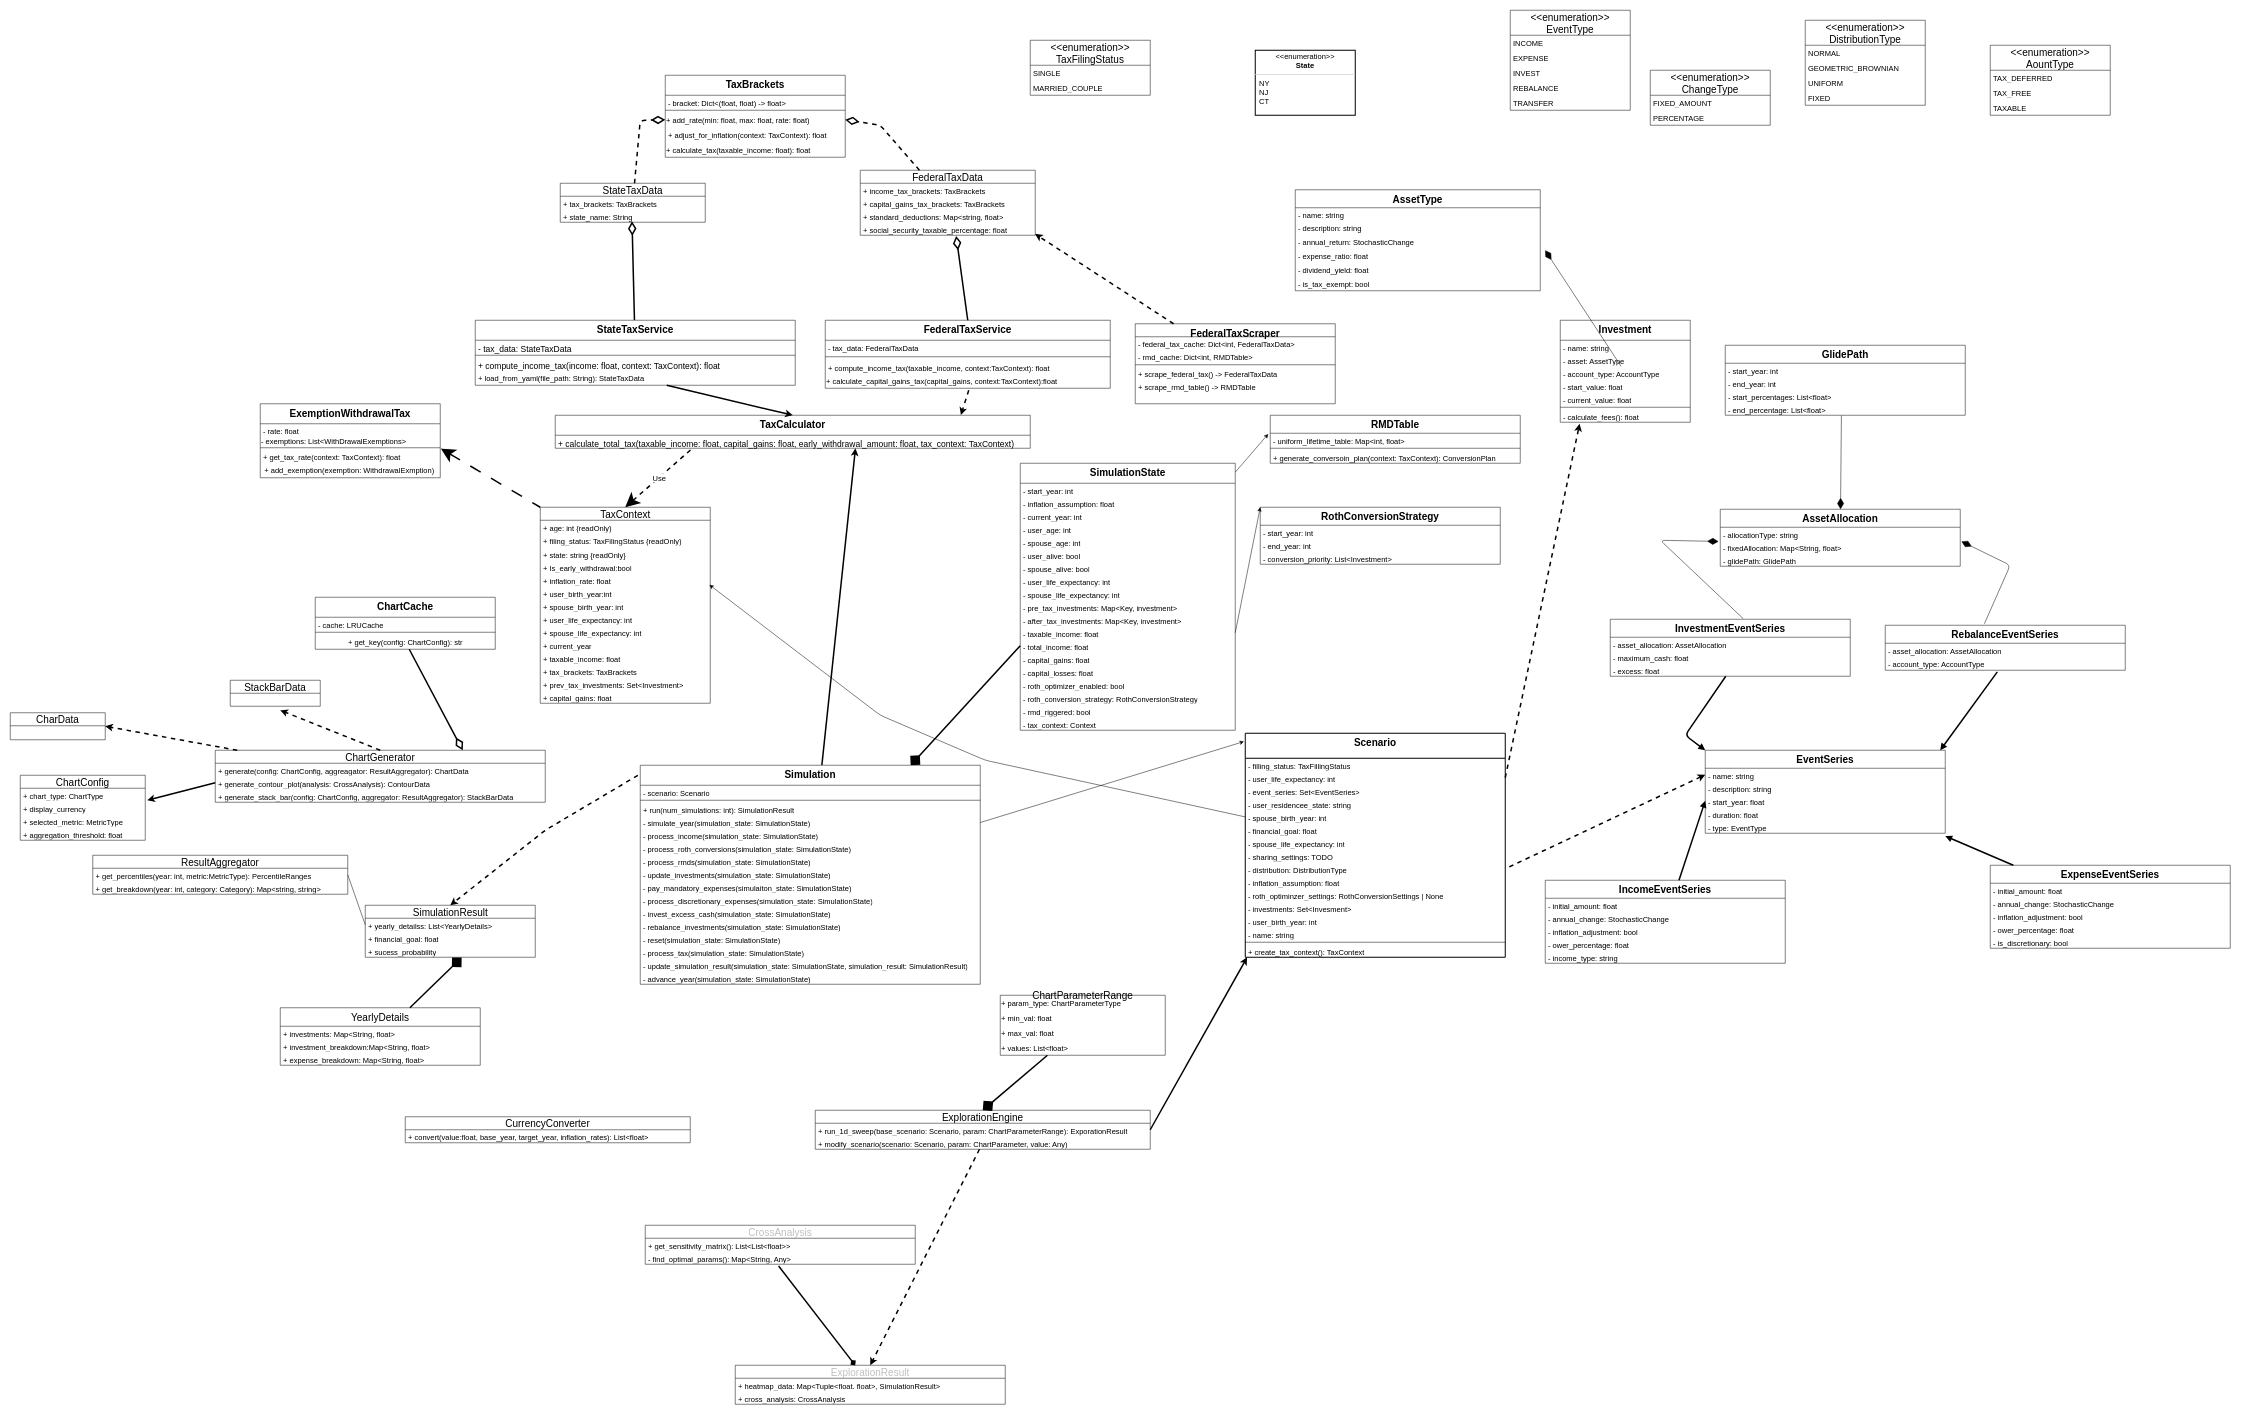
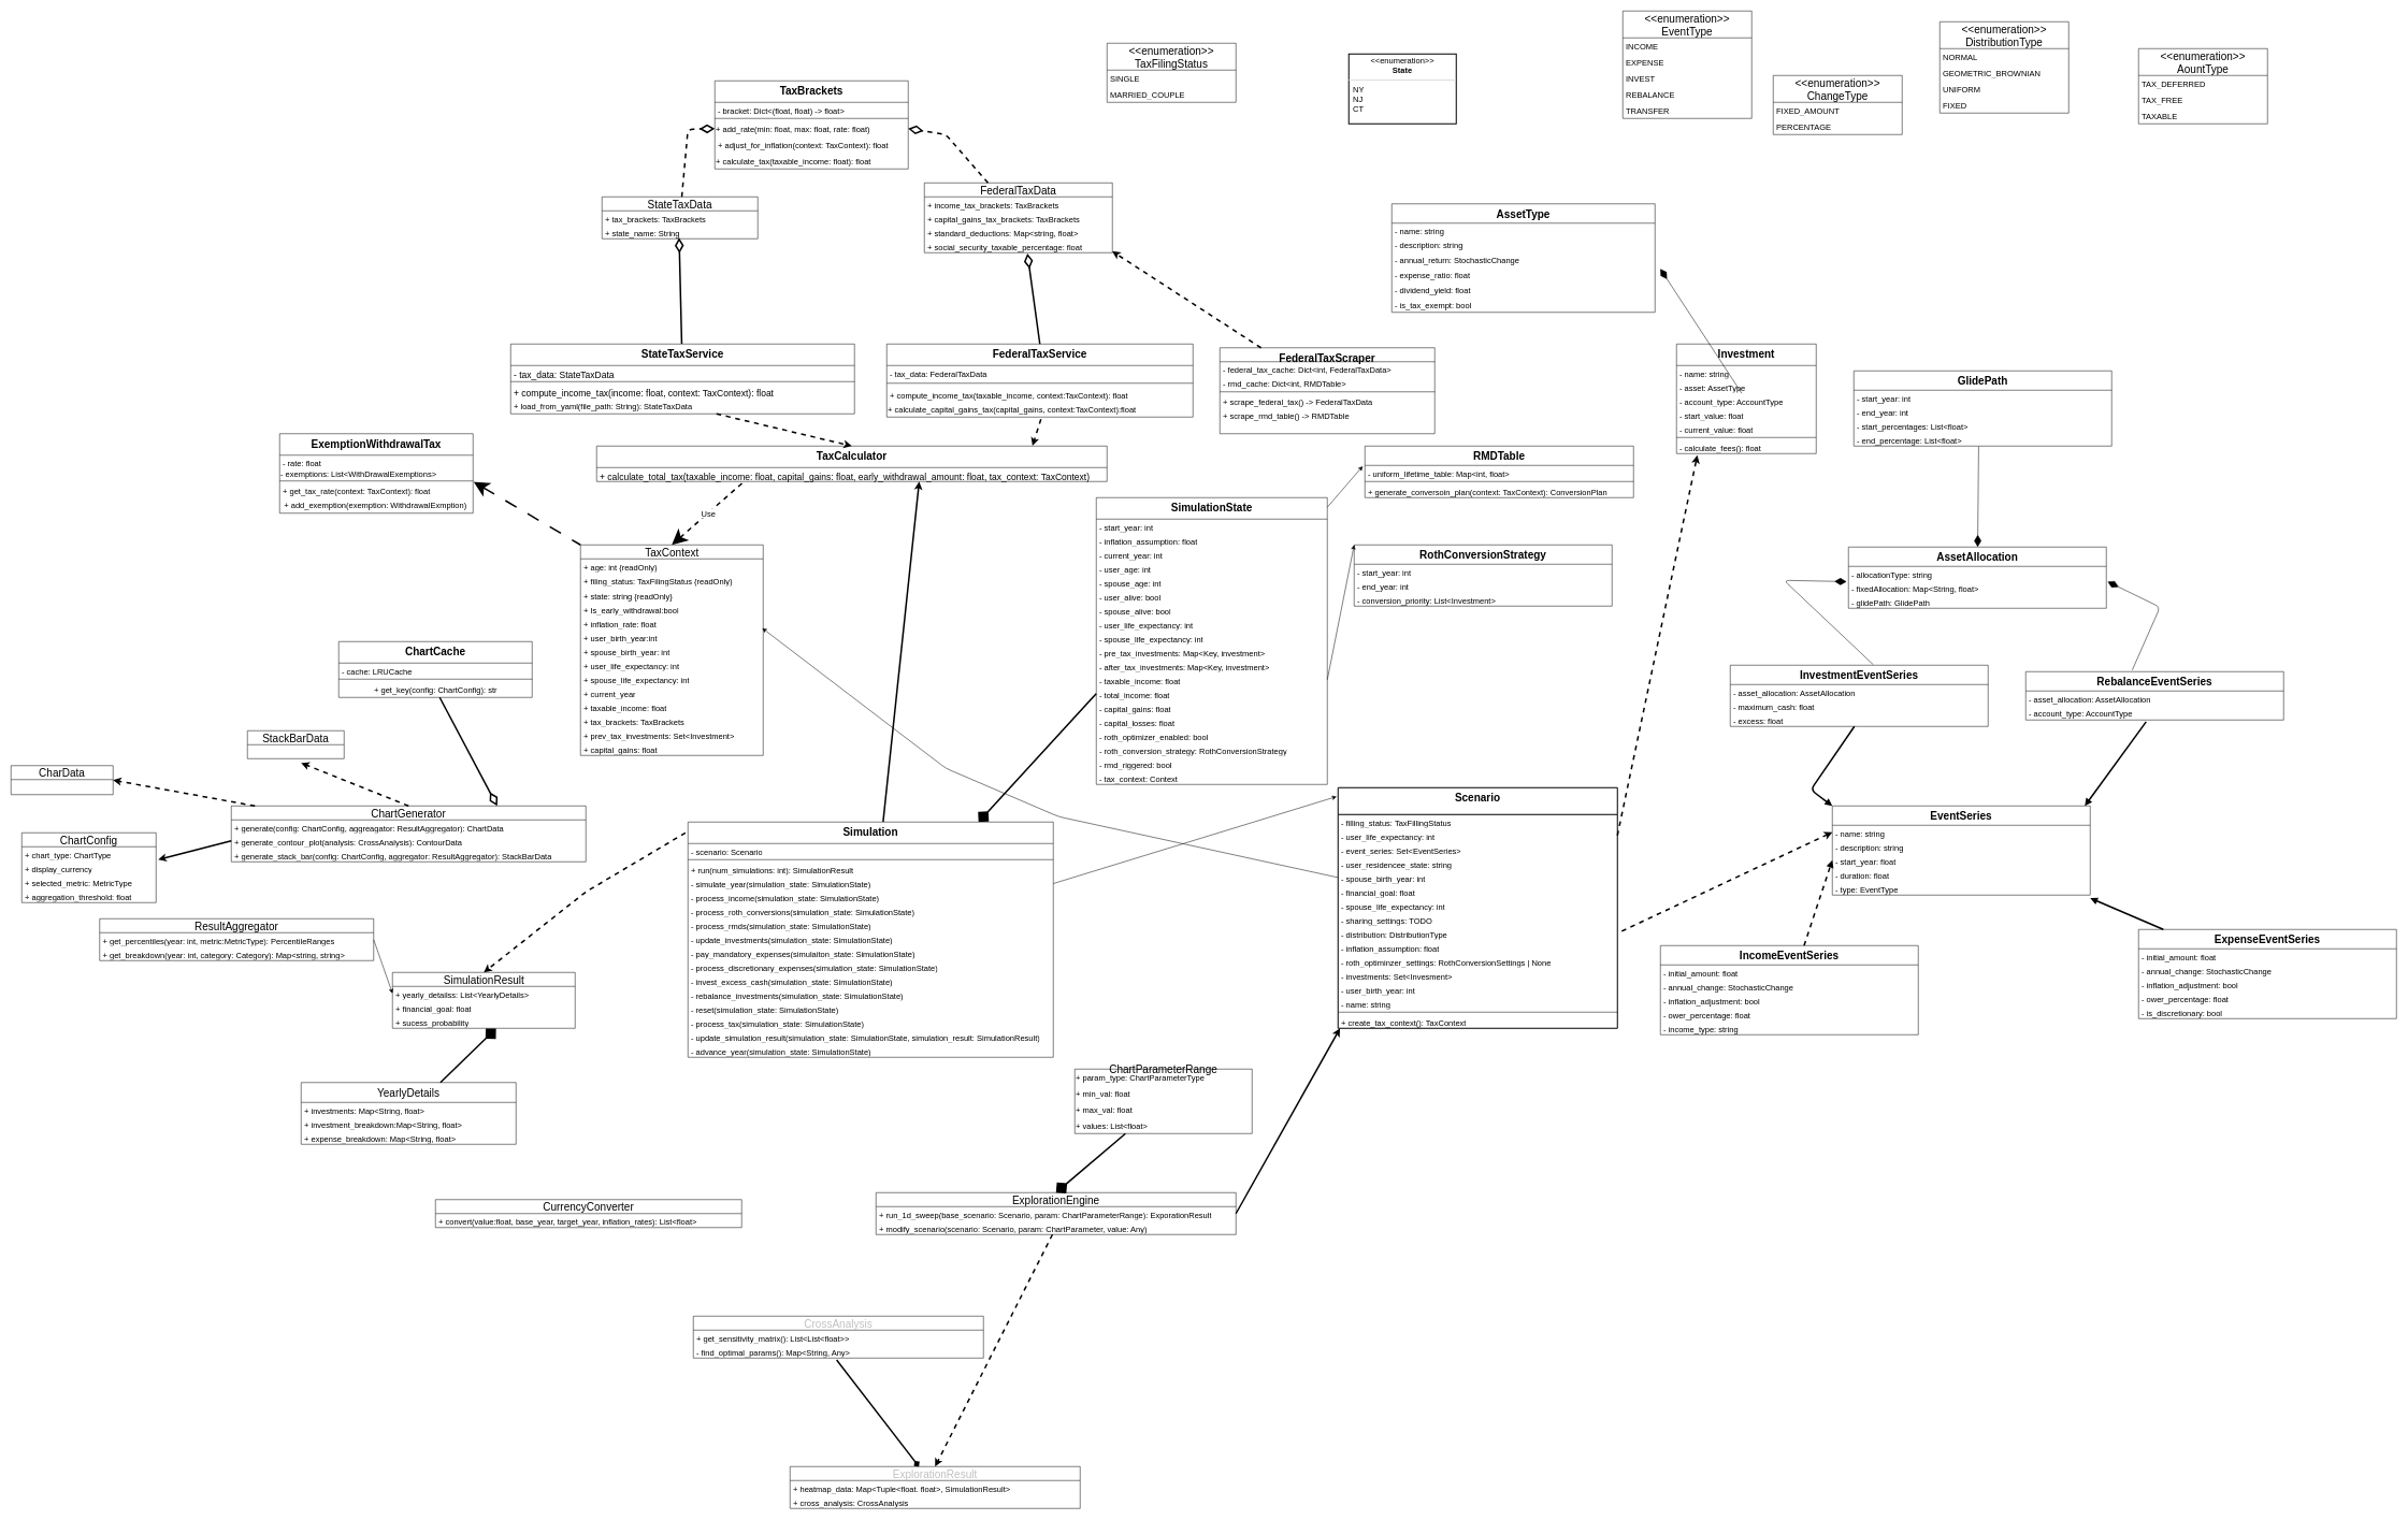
- <mxCell id="244" style="edgeStyle=none;html=1;entryX=0.5;entryY=0;entryDx=0;entryDy=0;dashed=0;strokeWidth=3;" edge="1" parent="1" source="60" target="240"><mxGeometry relative="1" as="geometry" /></mxCell>
+ <mxCell id="244" style="edgeStyle=none;html=1;entryX=0.5;entryY=0;entryDx=0;entryDy=0;dashed=1;strokeWidth=3;" edge="1" parent="1" source="60" target="240"><mxGeometry relative="1" as="geometry" /></mxCell>
- <mxCell id="149" style="edgeStyle=none;html=1;entryX=0;entryY=0.5;entryDx=0;entryDy=0;endArrow=block;endFill=1;strokeWidth=3;" parent="1" source="130" target="146" edge="1"><mxGeometry relative="1" as="geometry" /></mxCell>
+ <mxCell id="149" style="edgeStyle=none;html=1;entryX=0;entryY=0.5;entryDx=0;entryDy=0;endArrow=block;endFill=1;strokeWidth=3;dashed=1;" parent="1" source="130" target="146" edge="1"><mxGeometry relative="1" as="geometry" /></mxCell>
- <mxCell id="199" style="edgeStyle=none;html=1;exitX=1;exitY=0.5;exitDx=0;exitDy=0;entryX=0;entryY=0.5;entryDx=0;entryDy=0;endArrow=none;" parent="1" source="197" target="83" edge="1"><mxGeometry relative="1" as="geometry" /></mxCell>
+ <mxCell id="199" style="edgeStyle=none;html=1;exitX=1;exitY=0.5;exitDx=0;exitDy=0;entryX=0;entryY=0.5;entryDx=0;entryDy=0;" parent="1" source="197" target="83" edge="1"><mxGeometry relative="1" as="geometry" /></mxCell>
